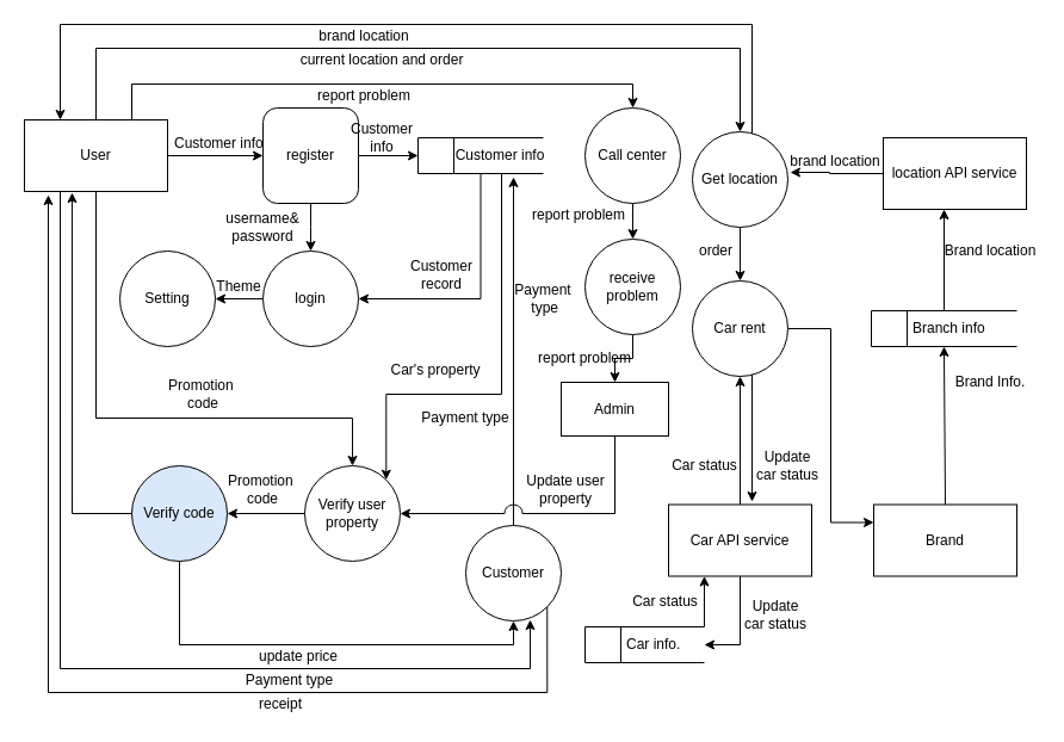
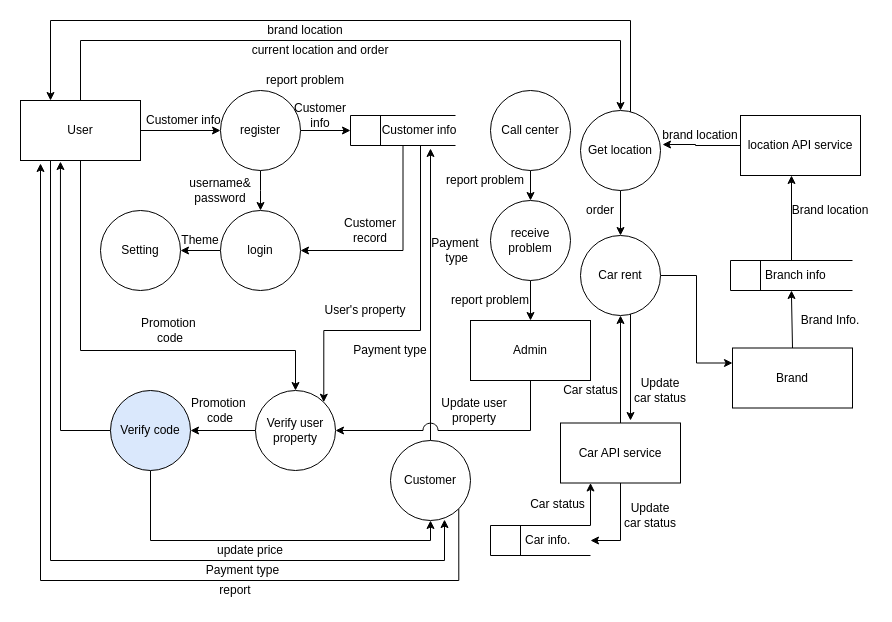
- <mxCell id="3" style="edgeStyle=orthogonalEdgeStyle;rounded=0;orthogonalLoop=1;jettySize=auto;html=1;exitX=0.75;exitY=0;exitDx=0;exitDy=0;entryX=0.5;entryY=0;entryDx=0;entryDy=0;" edge="1" parent="1" source="7" target="37"><mxGeometry relative="1" as="geometry"><Array as="points"><mxPoint x="110" y="70" /><mxPoint x="530" y="70" /></Array></mxGeometry></mxCell>
- <mxCell id="15" value="register" style="whiteSpace=wrap;html=1;aspect=fixed;rounded=1;" vertex="1" parent="1"><mxGeometry x="220" y="90" width="80" height="80" as="geometry" /></mxCell>
+ <mxCell id="15" value="register" style="ellipse;whiteSpace=wrap;html=1;aspect=fixed;" vertex="1" parent="1"><mxGeometry x="220" y="90" width="80" height="80" as="geometry" /></mxCell>
- <mxCell id="25" value="Car's property" style="text;html=1;strokeColor=none;fillColor=none;align=center;verticalAlign=middle;whiteSpace=wrap;rounded=0;" vertex="1" parent="1"><mxGeometry x="320" y="300" width="90" height="20" as="geometry" /></mxCell>
+ <mxCell id="25" value="User's property" style="text;html=1;strokeColor=none;fillColor=none;align=center;verticalAlign=middle;whiteSpace=wrap;rounded=0;" vertex="1" parent="1"><mxGeometry x="320" y="300" width="90" height="20" as="geometry" /></mxCell>
- <mxCell id="40" value="Admin" style="rounded=0;whiteSpace=wrap;html=1;" vertex="1" parent="1"><mxGeometry x="470" y="320" width="90" height="45" as="geometry" /></mxCell>
+ <mxCell id="40" value="Admin" style="rounded=0;whiteSpace=wrap;html=1;" vertex="1" parent="1"><mxGeometry x="470" y="320" width="120" height="60" as="geometry" /></mxCell>
- <mxCell id="64" value="Brand" style="rounded=0;whiteSpace=wrap;html=1;" vertex="1" parent="1"><mxGeometry x="732" y="422.5" width="120" height="60" as="geometry" /></mxCell>
+ <mxCell id="64" value="Brand" style="rounded=0;whiteSpace=wrap;html=1;" vertex="1" parent="1"><mxGeometry x="732" y="347.5" width="120" height="60" as="geometry" /></mxCell>
- <mxCell id="34" value="receipt" style="text;html=1;strokeColor=none;fillColor=none;align=center;verticalAlign=middle;whiteSpace=wrap;rounded=0;" vertex="1" parent="1"><mxGeometry x="215" y="580" width="40" height="20" as="geometry" /></mxCell>
+ <mxCell id="34" value="report" style="text;html=1;strokeColor=none;fillColor=none;align=center;verticalAlign=middle;whiteSpace=wrap;rounded=0;" vertex="1" parent="1"><mxGeometry x="215" y="580" width="40" height="20" as="geometry" /></mxCell>
